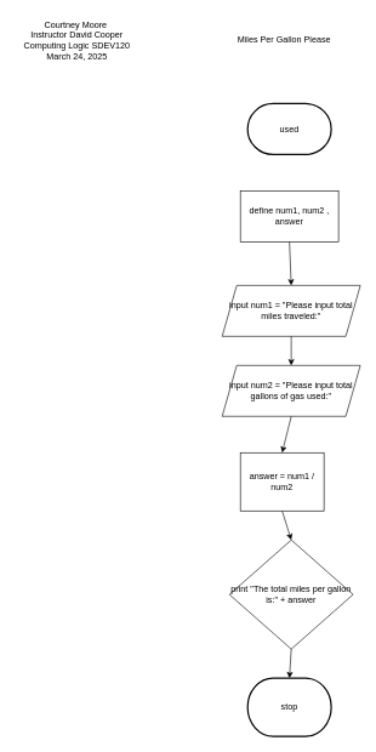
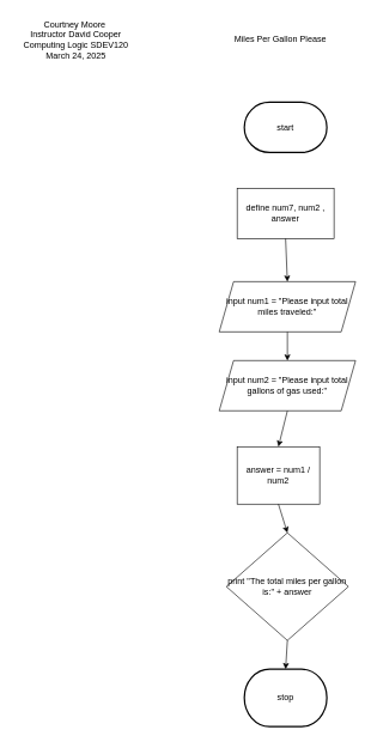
- <mxCell id="2" value="used" style="strokeWidth=2;html=1;shape=mxgraph.flowchart.terminator;whiteSpace=wrap;" vertex="1" parent="1"><mxGeometry x="340" y="142" width="115" height="70" as="geometry" /></mxCell>
+ <mxCell id="2" value="start" style="strokeWidth=2;html=1;shape=mxgraph.flowchart.terminator;whiteSpace=wrap;" vertex="1" parent="1"><mxGeometry x="340" y="142" width="115" height="70" as="geometry" /></mxCell>
- <mxCell id="4" value="define num1, num2 , answer" style="whiteSpace=wrap;html=1;" vertex="1" parent="1"><mxGeometry x="330" y="262" width="135" height="70" as="geometry" /></mxCell>
+ <mxCell id="4" value="define num7, num2 , answer" style="whiteSpace=wrap;html=1;" vertex="1" parent="1"><mxGeometry x="330" y="262" width="135" height="70" as="geometry" /></mxCell>
